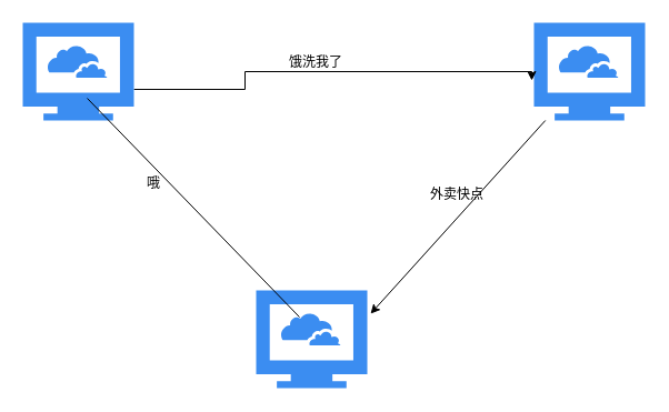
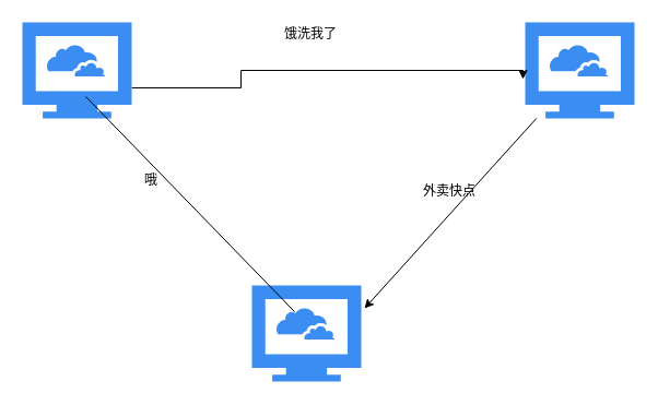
- <mxCell id="10" value="饿洗我了" style="text;html=1;resizable=0;points=[];autosize=1;align=left;verticalAlign=top;spacingTop=-4;" vertex="1" parent="1"><mxGeometry x="258" y="46" width="70" height="20" as="geometry" /></mxCell>
+ <mxCell id="10" value="饿洗我了" style="text;html=1;resizable=0;points=[];autosize=1;align=left;verticalAlign=top;spacingTop=-4;" vertex="1" parent="1"><mxGeometry x="258" y="21" width="70" height="20" as="geometry" /></mxCell>
